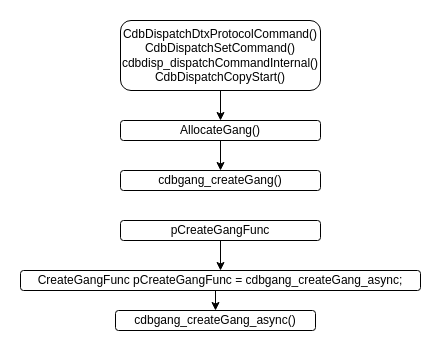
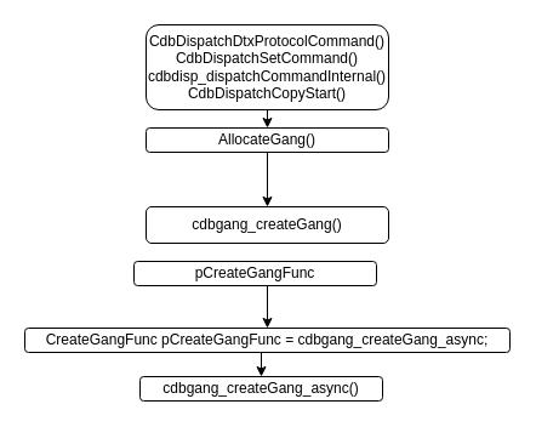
- <mxCell id="9" value="AllocateGang()" style="rounded=1;whiteSpace=wrap;html=1;" vertex="1" parent="1"><mxGeometry x="120" y="120" width="200" height="20" as="geometry" /></mxCell>
+ <mxCell id="9" value="AllocateGang()" style="rounded=1;whiteSpace=wrap;html=1;" vertex="1" parent="1"><mxGeometry x="120" y="105" width="200" height="20" as="geometry" /></mxCell>
- <mxCell id="5" value="cdbgang_createGang()" style="rounded=1;whiteSpace=wrap;html=1;" vertex="1" parent="1"><mxGeometry x="120" y="170" width="200" height="20" as="geometry" /></mxCell>
+ <mxCell id="5" value="cdbgang_createGang()" style="rounded=1;whiteSpace=wrap;html=1;" vertex="1" parent="1"><mxGeometry x="120" y="170" width="200" height="30" as="geometry" /></mxCell>
- <mxCell id="7" value="pCreateGangFunc" style="rounded=1;whiteSpace=wrap;html=1;" vertex="1" parent="1"><mxGeometry x="120" y="220" width="200" height="20" as="geometry" /></mxCell>
+ <mxCell id="7" value="pCreateGangFunc" style="rounded=1;whiteSpace=wrap;html=1;" vertex="1" parent="1"><mxGeometry x="110" y="215" width="200" height="20" as="geometry" /></mxCell>
